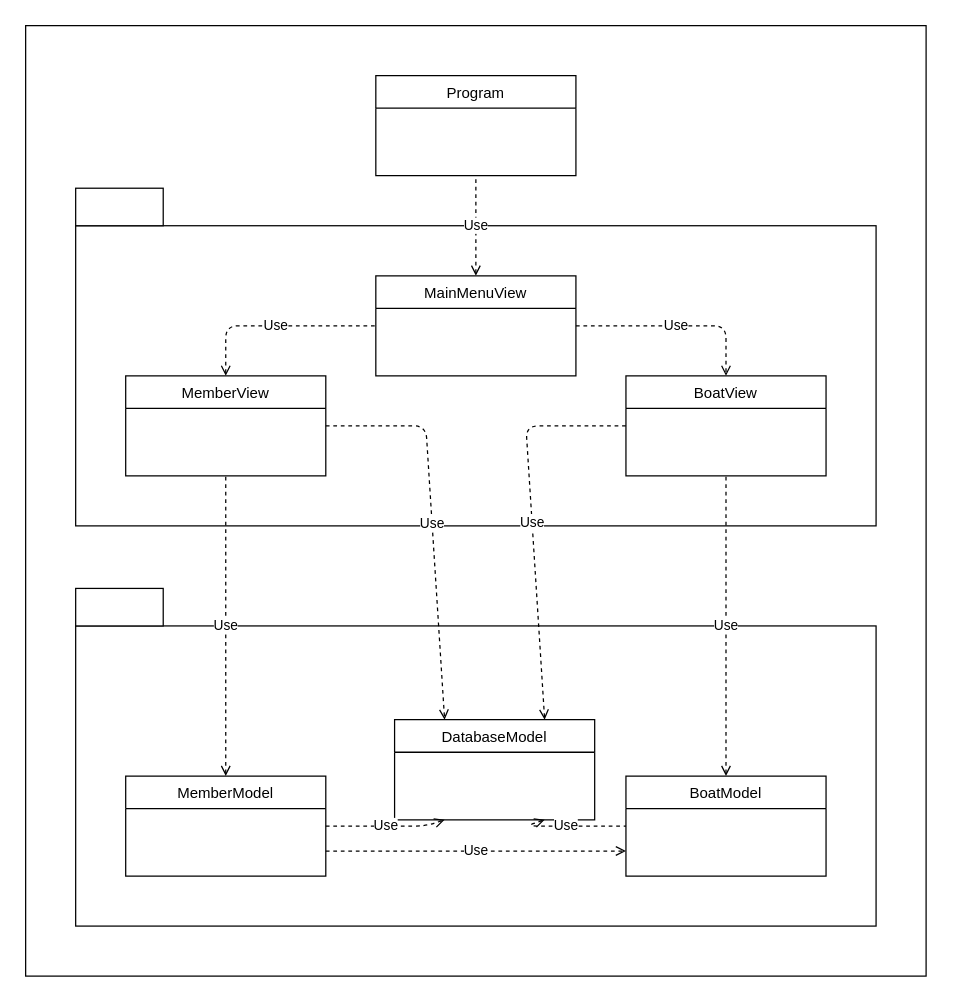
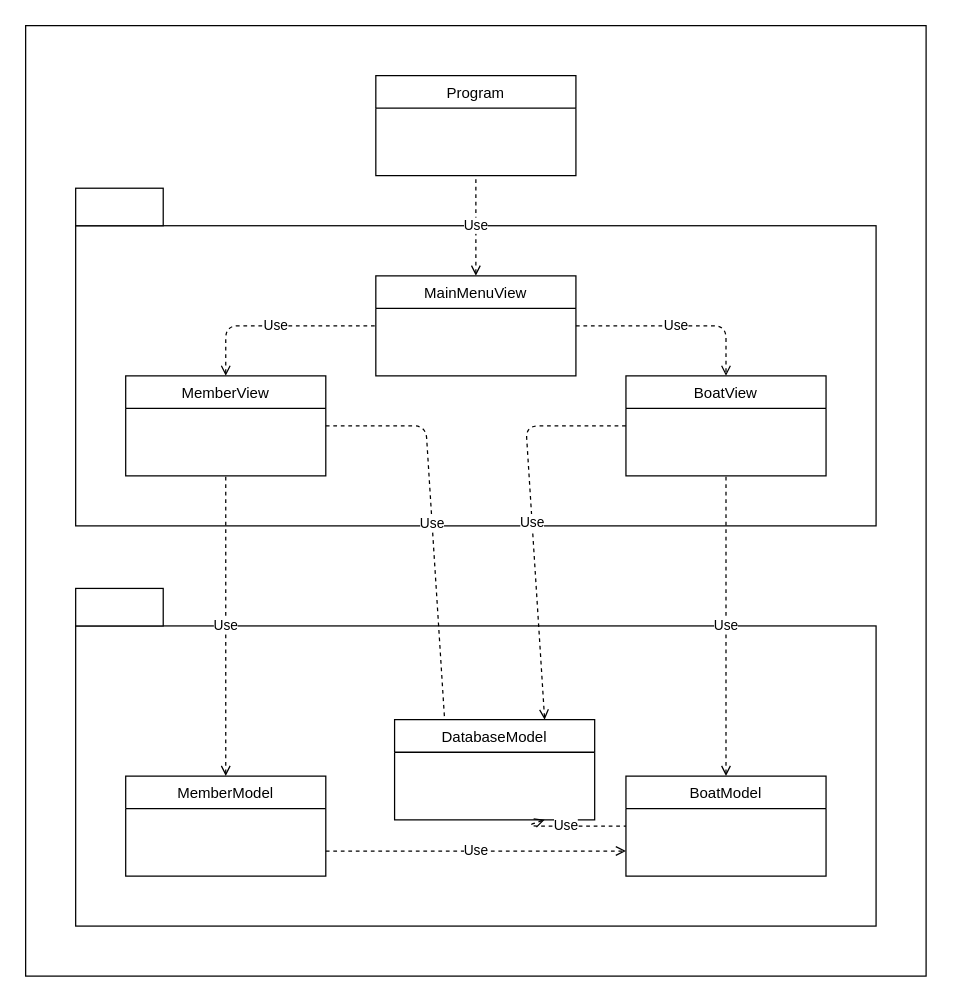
- <mxCell id="18" value="Use" style="endArrow=open;dashed=1;html=1;exitX=1;exitY=0.5;exitDx=0;exitDy=0;entryX=0.25;entryY=0;entryDx=0;entryDy=0;endFill=0;" edge="1" parent="1" source="8" target="11"><mxGeometry width="50" height="50" relative="1" as="geometry"><mxPoint x="300" y="390" as="sourcePoint" /><mxPoint x="340" y="340" as="targetPoint" /><Array as="points"><mxPoint x="340" y="340" /></Array></mxGeometry></mxCell>
+ <mxCell id="18" value="Use" style="endArrow=none;dashed=1;html=1;exitX=1;exitY=0.5;exitDx=0;exitDy=0;entryX=0.25;entryY=0;entryDx=0;entryDy=0;endFill=0;" edge="1" parent="1" source="8" target="11"><mxGeometry width="50" height="50" relative="1" as="geometry"><mxPoint x="300" y="390" as="sourcePoint" /><mxPoint x="340" y="340" as="targetPoint" /><Array as="points"><mxPoint x="340" y="340" /></Array></mxGeometry></mxCell>
- <mxCell id="21" value="Use" style="endArrow=open;dashed=1;html=1;exitX=1;exitY=0.5;exitDx=0;exitDy=0;entryX=0.25;entryY=1;entryDx=0;entryDy=0;endFill=0;" edge="1" parent="1" source="13" target="11"><mxGeometry width="50" height="50" relative="1" as="geometry"><mxPoint x="290" y="690" as="sourcePoint" /><mxPoint x="340" y="640" as="targetPoint" /><Array as="points"><mxPoint x="340" y="660" /></Array></mxGeometry></mxCell>
